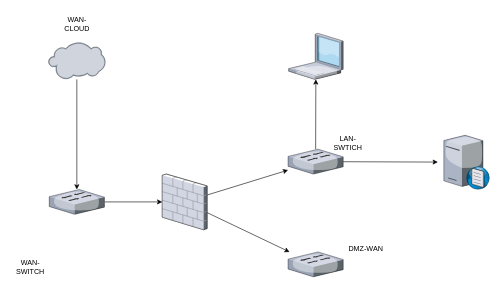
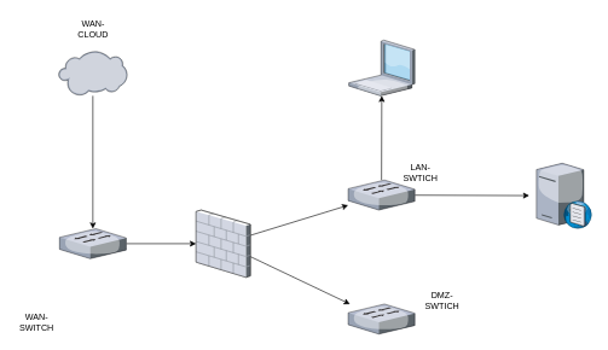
- <mxCell id="17" value="DMZ-WAN" style="text;strokeColor=none;align=center;fillColor=none;html=1;verticalAlign=middle;whiteSpace=wrap;rounded=0;" vertex="1" parent="1"><mxGeometry x="580" y="400" width="60" height="30" as="geometry" /></mxCell>
+ <mxCell id="17" value="DMZ-SWTICH" style="text;strokeColor=none;align=center;fillColor=none;html=1;verticalAlign=middle;whiteSpace=wrap;rounded=0;" vertex="1" parent="1"><mxGeometry x="580" y="400" width="60" height="30" as="geometry" /></mxCell>
